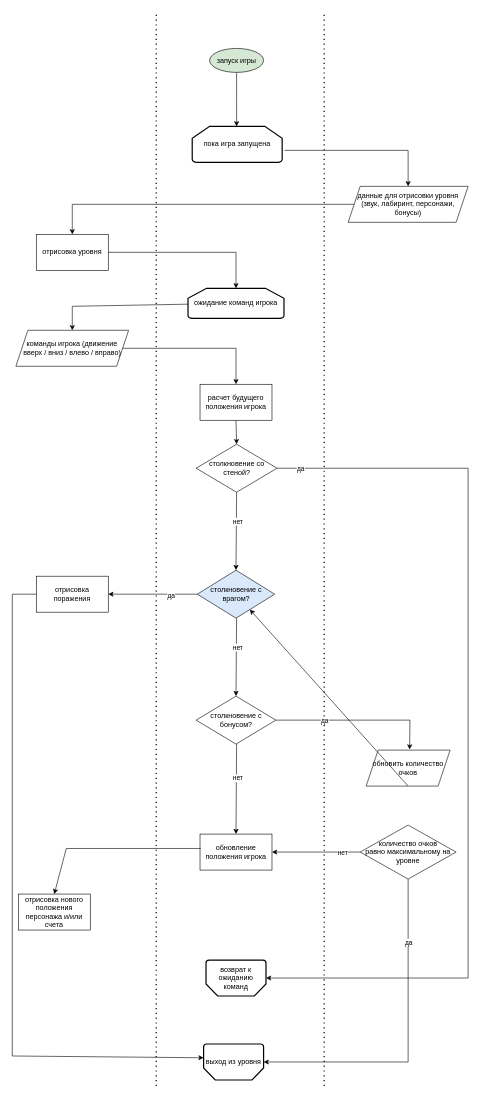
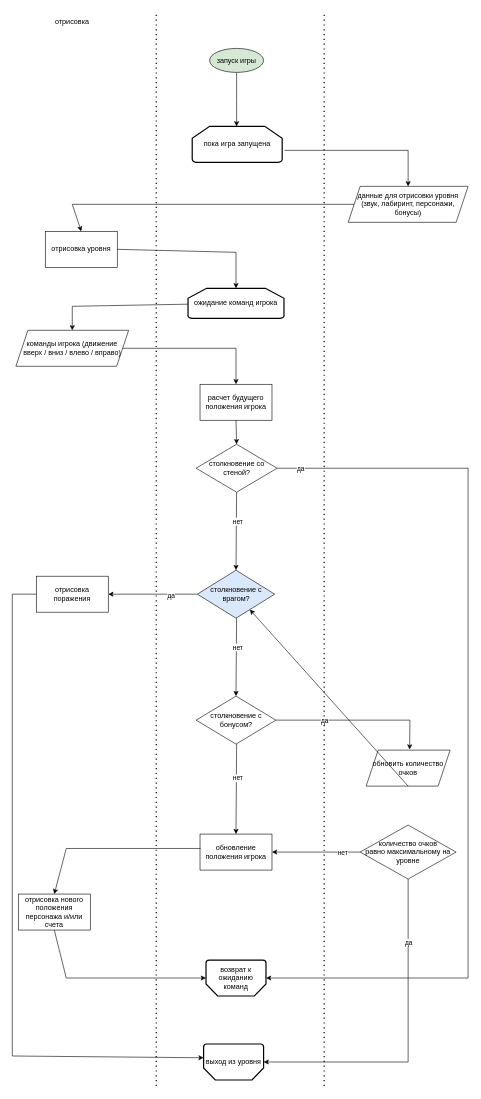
+ <mxCell id="6" value="отрисовка" style="text;html=1;strokeColor=none;fillColor=none;align=center;verticalAlign=middle;whiteSpace=wrap;rounded=0;" vertex="1" parent="1"><mxGeometry x="90" y="20" width="60" height="30" as="geometry" /></mxCell>
- <mxCell id="7" value="отрисовка уровня" style="rounded=0;whiteSpace=wrap;html=1;" vertex="1" parent="1"><mxGeometry x="60" y="390" width="120" height="60" as="geometry" /></mxCell>
+ <mxCell id="7" value="отрисовка уровня" style="rounded=0;whiteSpace=wrap;html=1;" vertex="1" parent="1"><mxGeometry x="75" y="385" width="120" height="60" as="geometry" /></mxCell>
+ <mxCell id="42" value="" style="endArrow=classic;html=1;rounded=0;exitX=0.5;exitY=1;exitDx=0;exitDy=0;entryX=1;entryY=0.5;entryDx=0;entryDy=0;entryPerimeter=0;" edge="1" parent="1" source="35" target="41"><mxGeometry width="50" height="50" relative="1" as="geometry"><mxPoint x="400" y="1360" as="sourcePoint" /><mxPoint x="450" y="1310" as="targetPoint" /><Array as="points"><mxPoint x="110" y="1630" /></Array></mxGeometry></mxCell>
